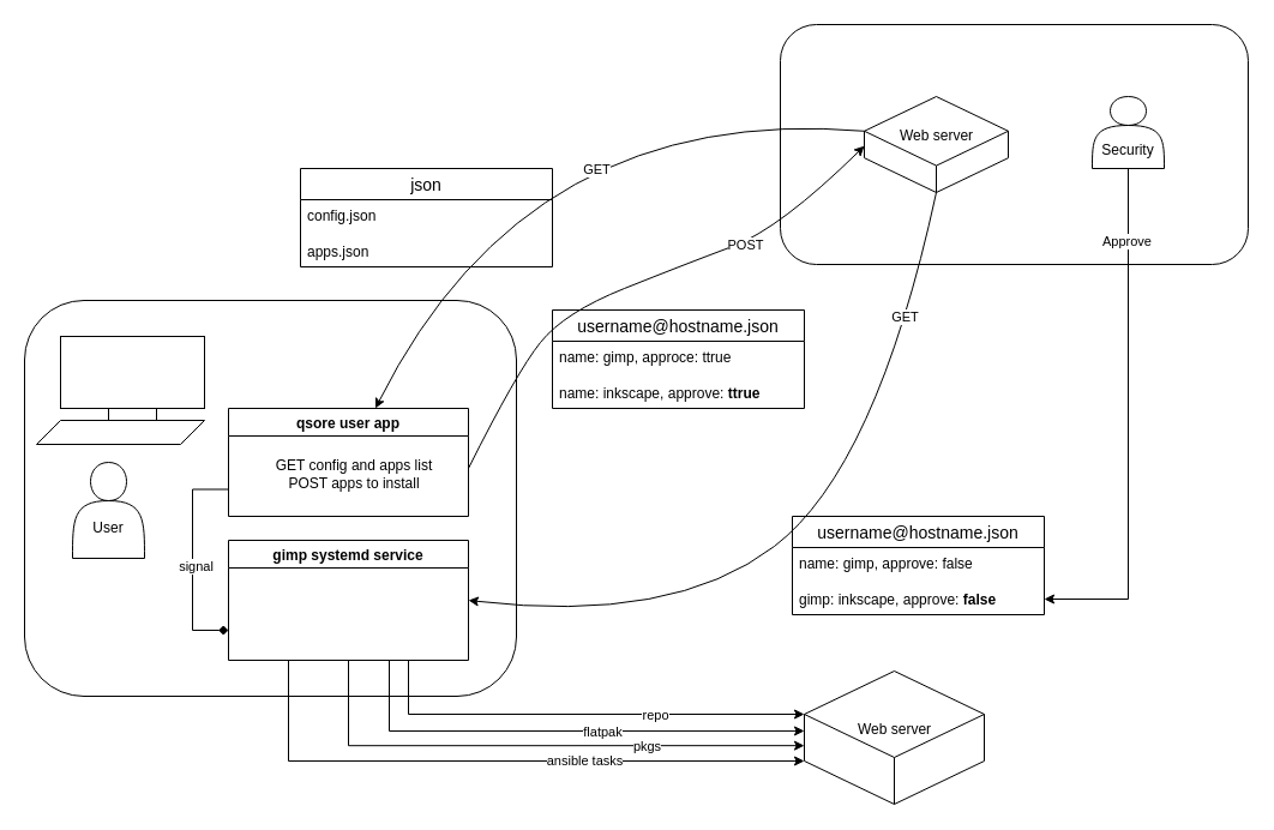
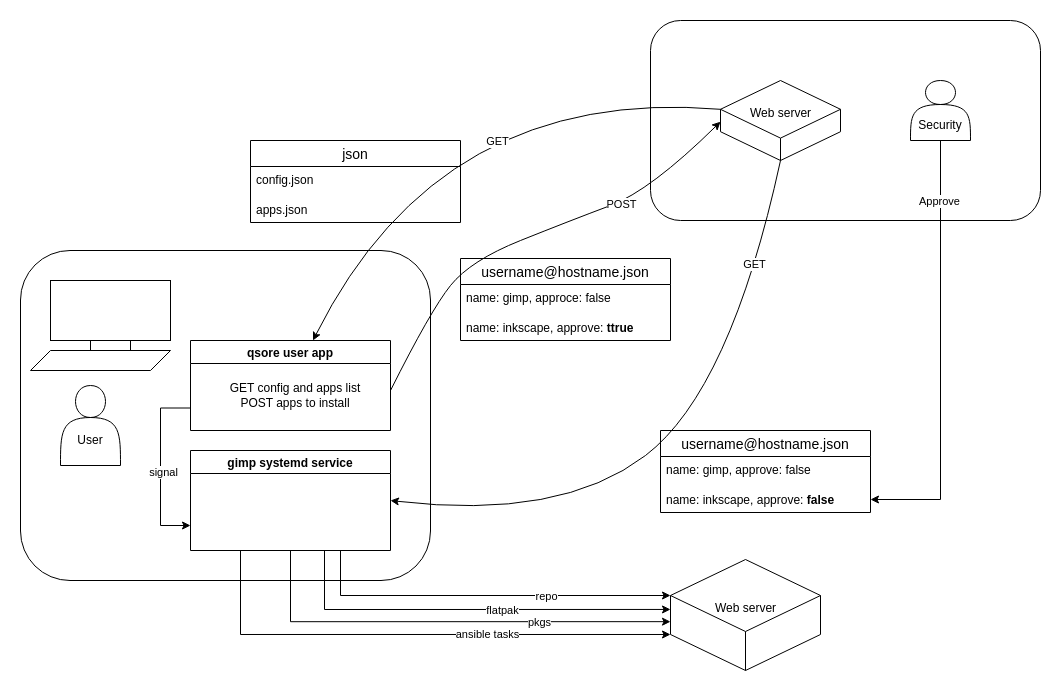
- <mxCell id="18" value="name: gimp, approce: ttrue" style="text;strokeColor=none;fillColor=none;spacingLeft=4;spacingRight=4;overflow=hidden;rotatable=0;points=[[0,0.5],[1,0.5]];portConstraint=eastwest;fontSize=12;whiteSpace=wrap;html=1;" parent="17" vertex="1"><mxGeometry y="26" width="210" height="30" as="geometry" /></mxCell>
+ <mxCell id="18" value="name: gimp, approce: false" style="text;strokeColor=none;fillColor=none;spacingLeft=4;spacingRight=4;overflow=hidden;rotatable=0;points=[[0,0.5],[1,0.5]];portConstraint=eastwest;fontSize=12;whiteSpace=wrap;html=1;" parent="17" vertex="1"><mxGeometry y="26" width="210" height="30" as="geometry" /></mxCell>
- <mxCell id="7" value="gimp: inkscape, approve: &lt;b&gt;false&lt;/b&gt;&lt;div&gt;&lt;br&gt;&lt;/div&gt;" style="text;strokeColor=none;fillColor=none;spacingLeft=4;spacingRight=4;overflow=hidden;rotatable=0;points=[[0,0.5],[1,0.5]];portConstraint=eastwest;fontSize=12;whiteSpace=wrap;html=1;" parent="5" vertex="1"><mxGeometry y="56" width="210" height="26" as="geometry" /></mxCell>
+ <mxCell id="7" value="name: inkscape, approve: &lt;b&gt;false&lt;/b&gt;&lt;div&gt;&lt;br&gt;&lt;/div&gt;" style="text;strokeColor=none;fillColor=none;spacingLeft=4;spacingRight=4;overflow=hidden;rotatable=0;points=[[0,0.5],[1,0.5]];portConstraint=eastwest;fontSize=12;whiteSpace=wrap;html=1;" parent="5" vertex="1"><mxGeometry y="56" width="210" height="26" as="geometry" /></mxCell>
- <mxCell id="12" style="edgeStyle=orthogonalEdgeStyle;rounded=0;orthogonalLoop=1;jettySize=auto;html=1;exitX=0;exitY=0.75;exitDx=0;exitDy=0;entryX=0;entryY=0.75;entryDx=0;entryDy=0;endArrow=diamond;" parent="1" source="14" target="16" edge="1"><mxGeometry relative="1" as="geometry"><Array as="points"><mxPoint x="160" y="408" /><mxPoint x="160" y="525" /></Array></mxGeometry></mxCell>
+ <mxCell id="12" style="edgeStyle=orthogonalEdgeStyle;rounded=0;orthogonalLoop=1;jettySize=auto;html=1;exitX=0;exitY=0.75;exitDx=0;exitDy=0;entryX=0;entryY=0.75;entryDx=0;entryDy=0;" parent="1" source="14" target="16" edge="1"><mxGeometry relative="1" as="geometry"><Array as="points"><mxPoint x="160" y="408" /><mxPoint x="160" y="525" /></Array></mxGeometry></mxCell>
